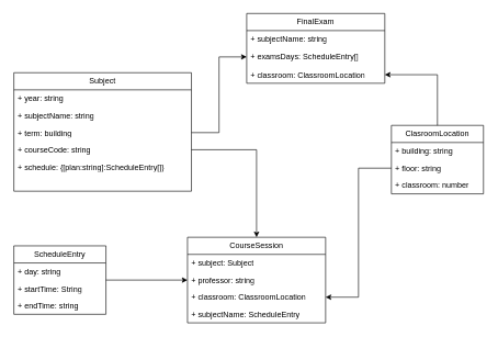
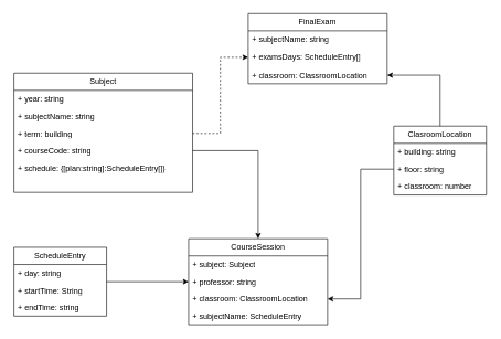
- <mxCell id="27" style="edgeStyle=orthogonalEdgeStyle;rounded=0;orthogonalLoop=1;jettySize=auto;html=1;entryX=0;entryY=0.5;entryDx=0;entryDy=0;" edge="1" parent="1" source="5" target="20"><mxGeometry relative="1" as="geometry" /></mxCell>
+ <mxCell id="27" style="edgeStyle=orthogonalEdgeStyle;rounded=0;orthogonalLoop=1;jettySize=auto;html=1;entryX=0;entryY=0.5;entryDx=0;entryDy=0;dashed=1;" edge="1" parent="1" source="5" target="20"><mxGeometry relative="1" as="geometry" /></mxCell>
